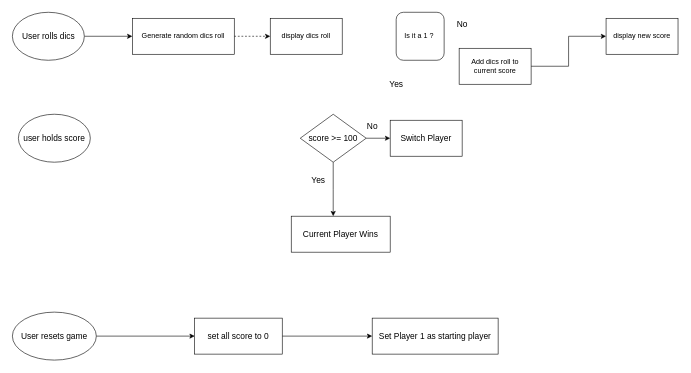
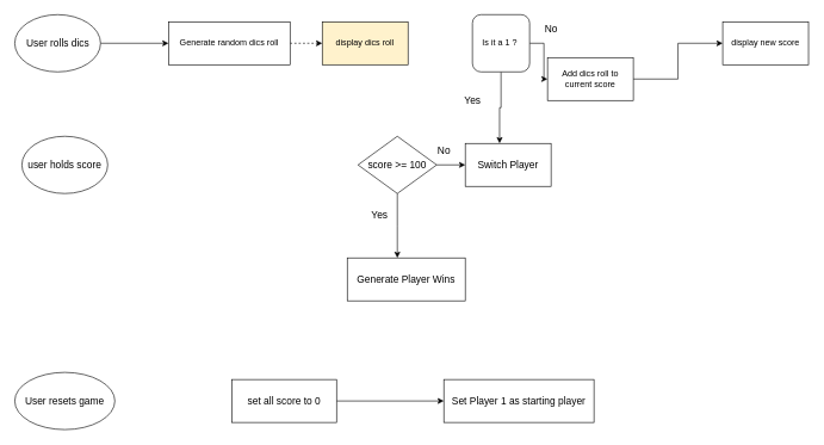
- <mxCell id="5" value="Generate random dics roll" style="rounded=0;whiteSpace=wrap;html=1;" vertex="1" parent="1"><mxGeometry x="220" y="30" width="170" height="60" as="geometry" /></mxCell>
+ <mxCell id="5" value="Generate random dics roll" style="rounded=0;whiteSpace=wrap;html=1;" vertex="1" parent="1"><mxGeometry x="235" y="30" width="170" height="60" as="geometry" /></mxCell>
- <mxCell id="6" value="display dics roll" style="rounded=0;whiteSpace=wrap;html=1;" vertex="1" parent="1"><mxGeometry x="450" y="30" width="120" height="60" as="geometry" /></mxCell>
+ <mxCell id="6" value="display dics roll" style="rounded=0;whiteSpace=wrap;html=1;fillColor=#fff2cc;" vertex="1" parent="1"><mxGeometry x="450" y="30" width="120" height="60" as="geometry" /></mxCell>
+ <mxCell id="7" style="edgeStyle=orthogonalEdgeStyle;rounded=0;orthogonalLoop=1;jettySize=auto;html=1;exitX=1;exitY=0.5;exitDx=0;exitDy=0;entryX=0;entryY=0.5;entryDx=0;entryDy=0;" edge="1" parent="1" source="9" target="11"><mxGeometry relative="1" as="geometry" /></mxCell>
+ <mxCell id="8" style="edgeStyle=orthogonalEdgeStyle;rounded=0;orthogonalLoop=1;jettySize=auto;html=1;exitX=0.5;exitY=1;exitDx=0;exitDy=0;entryX=0.4;entryY=-0.003;entryDx=0;entryDy=0;entryPerimeter=0;" edge="1" parent="1" source="9" target="18"><mxGeometry relative="1" as="geometry"><mxPoint x="710" y="160" as="targetPoint" /></mxGeometry></mxCell>
- <mxCell id="23" value="Current Player Wins" style="rounded=0;whiteSpace=wrap;html=1;fontSize=14;" vertex="1" parent="1"><mxGeometry x="485" y="360" width="165" height="60" as="geometry" /></mxCell>
+ <mxCell id="23" value="Generate Player Wins" style="rounded=0;whiteSpace=wrap;html=1;fontSize=14;" vertex="1" parent="1"><mxGeometry x="485" y="360" width="165" height="60" as="geometry" /></mxCell>
- <mxCell id="24" style="edgeStyle=orthogonalEdgeStyle;rounded=0;orthogonalLoop=1;jettySize=auto;html=1;exitX=1;exitY=0.5;exitDx=0;exitDy=0;entryX=0;entryY=0.5;entryDx=0;entryDy=0;fontSize=14;" edge="1" parent="1" source="25" target="27"><mxGeometry relative="1" as="geometry" /></mxCell>
